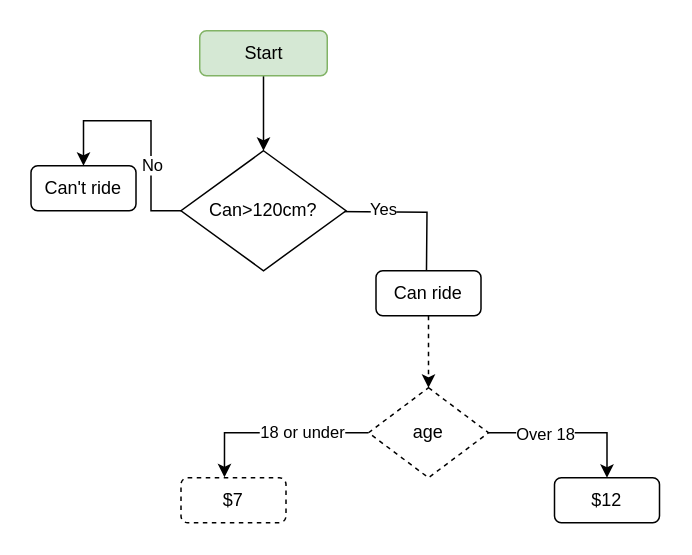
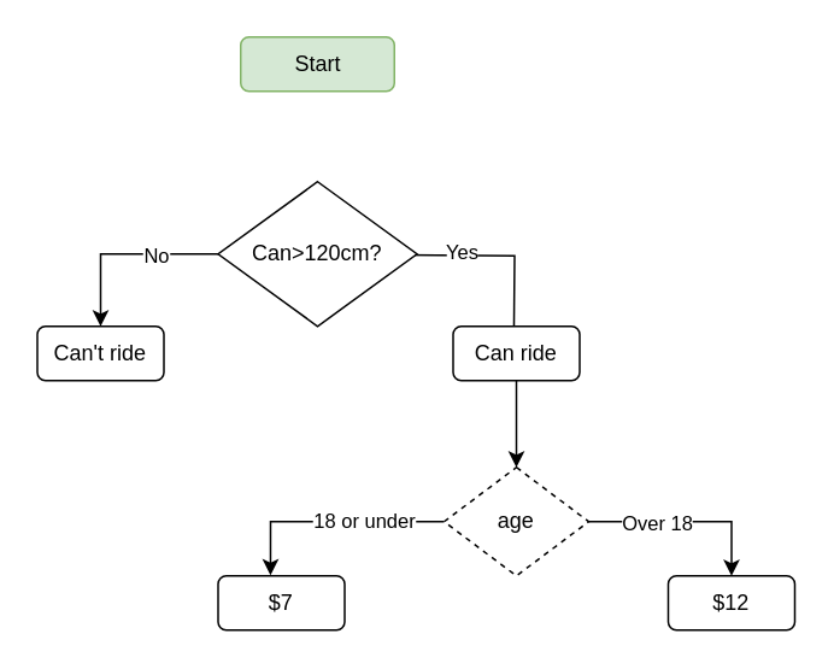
- <mxCell id="2" value="" style="edgeStyle=orthogonalEdgeStyle;rounded=0;orthogonalLoop=1;jettySize=auto;html=1;" edge="1" parent="1" source="3" target="8"><mxGeometry relative="1" as="geometry" /></mxCell>
- <mxCell id="9" value="Can't ride" style="rounded=1;whiteSpace=wrap;html=1;" vertex="1" parent="1"><mxGeometry x="20" y="110" width="70" height="30" as="geometry" /></mxCell>
+ <mxCell id="9" value="Can't ride" style="rounded=1;whiteSpace=wrap;html=1;" vertex="1" parent="1"><mxGeometry x="20" y="180" width="70" height="30" as="geometry" /></mxCell>
- <mxCell id="10" value="" style="edgeStyle=orthogonalEdgeStyle;rounded=0;orthogonalLoop=1;jettySize=auto;html=1;dashed=1;" edge="1" parent="1" source="11" target="14"><mxGeometry relative="1" as="geometry" /></mxCell>
+ <mxCell id="10" value="" style="edgeStyle=orthogonalEdgeStyle;rounded=0;orthogonalLoop=1;jettySize=auto;html=1;" edge="1" parent="1" source="11" target="14"><mxGeometry relative="1" as="geometry" /></mxCell>
- <mxCell id="16" value="$7" style="rounded=1;whiteSpace=wrap;html=1;dashed=1;" vertex="1" parent="1"><mxGeometry x="120" y="318" width="70" height="30" as="geometry" /></mxCell>
+ <mxCell id="16" value="$7" style="rounded=1;whiteSpace=wrap;html=1;" vertex="1" parent="1"><mxGeometry x="120" y="318" width="70" height="30" as="geometry" /></mxCell>
